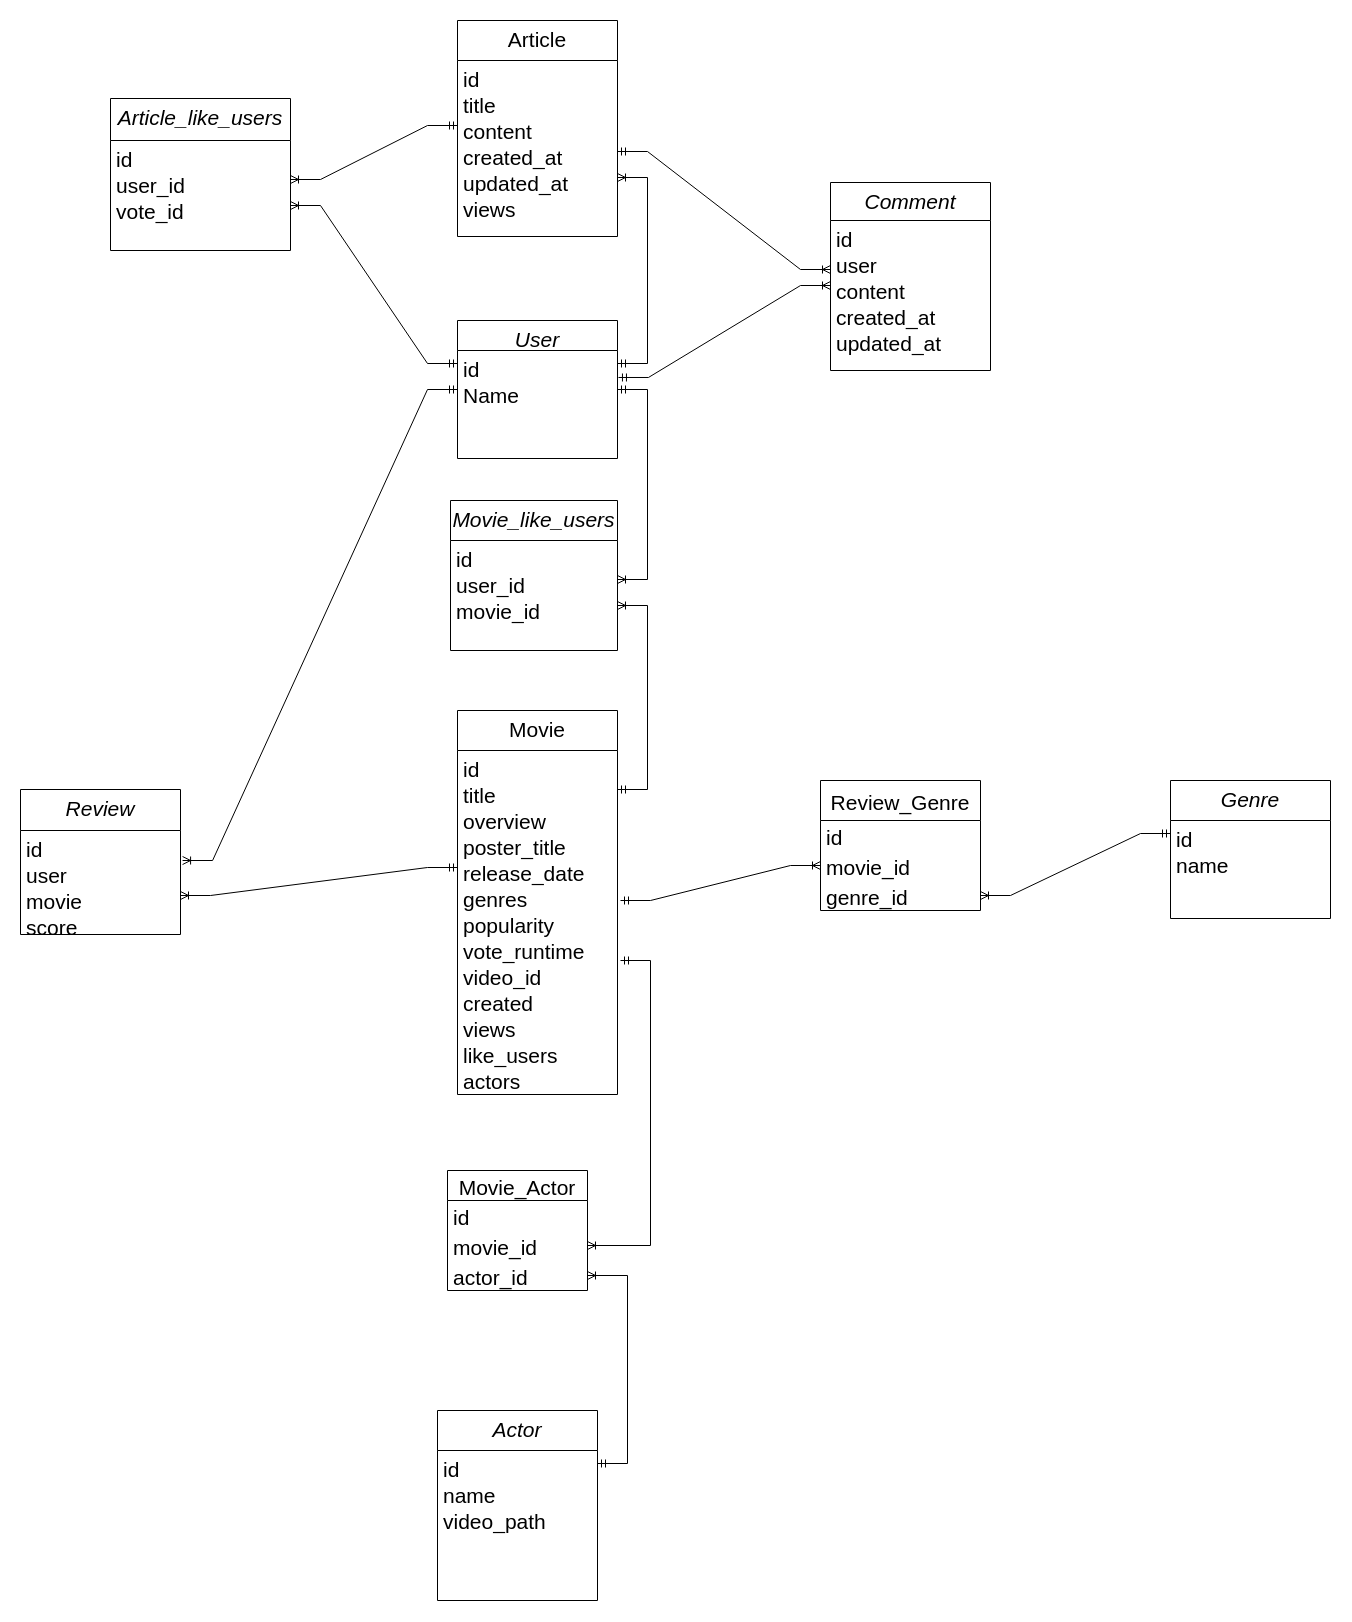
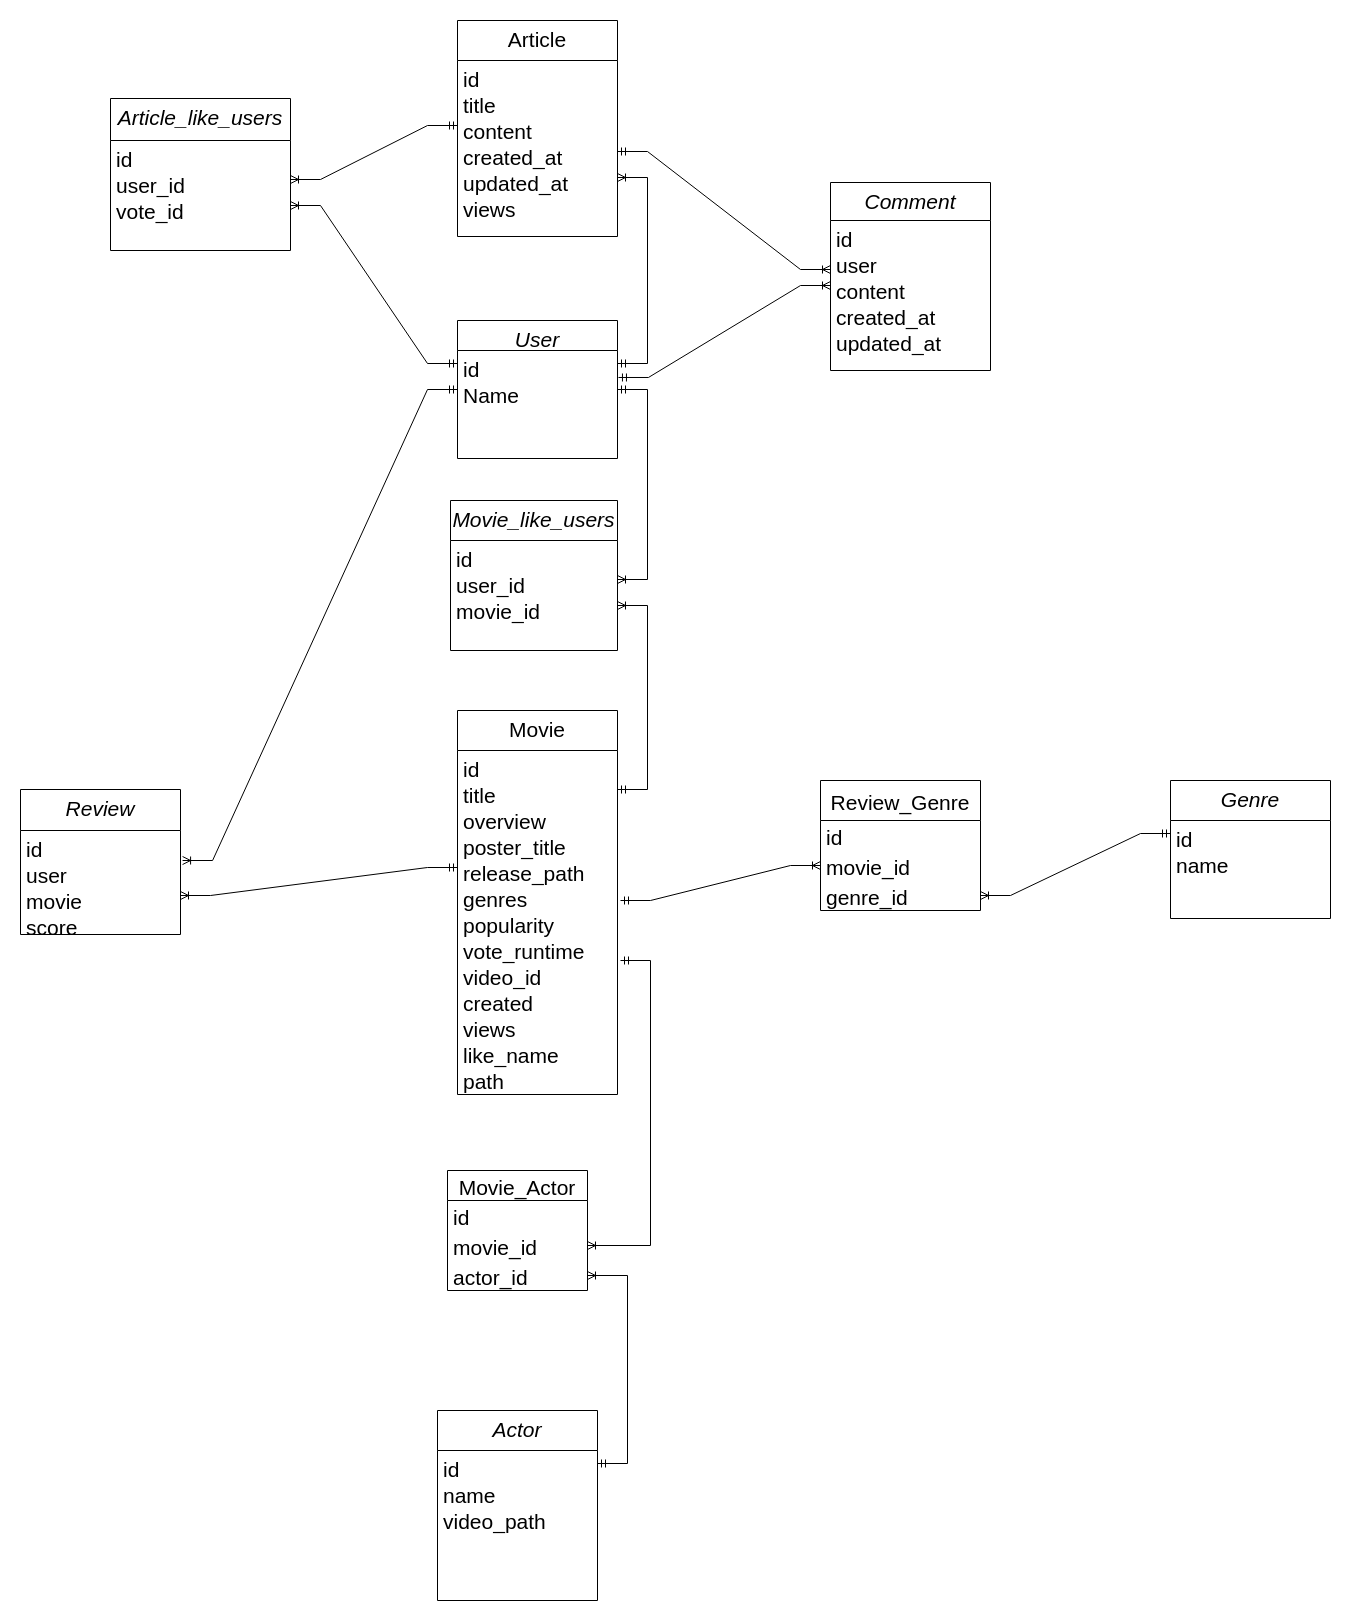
- <mxCell id="10" value="release_date" style="text;align=left;verticalAlign=top;spacingLeft=4;spacingRight=4;overflow=hidden;rotatable=0;points=[[0,0.5],[1,0.5]];portConstraint=eastwest;rounded=0;shadow=0;html=0;fontSize=21;" parent="5" vertex="1"><mxGeometry y="144" width="160" height="26" as="geometry" /></mxCell>
+ <mxCell id="10" value="release_path" style="text;align=left;verticalAlign=top;spacingLeft=4;spacingRight=4;overflow=hidden;rotatable=0;points=[[0,0.5],[1,0.5]];portConstraint=eastwest;rounded=0;shadow=0;html=0;fontSize=21;" parent="5" vertex="1"><mxGeometry y="144" width="160" height="26" as="geometry" /></mxCell>
- <mxCell id="17" value="like_users" style="text;align=left;verticalAlign=top;spacingLeft=4;spacingRight=4;overflow=hidden;rotatable=0;points=[[0,0.5],[1,0.5]];portConstraint=eastwest;rounded=0;shadow=0;html=0;fontSize=21;" parent="5" vertex="1"><mxGeometry y="326" width="160" height="26" as="geometry" /></mxCell>
+ <mxCell id="17" value="like_name" style="text;align=left;verticalAlign=top;spacingLeft=4;spacingRight=4;overflow=hidden;rotatable=0;points=[[0,0.5],[1,0.5]];portConstraint=eastwest;rounded=0;shadow=0;html=0;fontSize=21;" parent="5" vertex="1"><mxGeometry y="326" width="160" height="26" as="geometry" /></mxCell>
- <mxCell id="18" value="actors" style="text;align=left;verticalAlign=top;spacingLeft=4;spacingRight=4;overflow=hidden;rotatable=0;points=[[0,0.5],[1,0.5]];portConstraint=eastwest;rounded=0;shadow=0;html=0;fontSize=21;" vertex="1" parent="5"><mxGeometry y="352" width="160" height="26" as="geometry" /></mxCell>
+ <mxCell id="18" value="path" style="text;align=left;verticalAlign=top;spacingLeft=4;spacingRight=4;overflow=hidden;rotatable=0;points=[[0,0.5],[1,0.5]];portConstraint=eastwest;rounded=0;shadow=0;html=0;fontSize=21;" vertex="1" parent="5"><mxGeometry y="352" width="160" height="26" as="geometry" /></mxCell>
